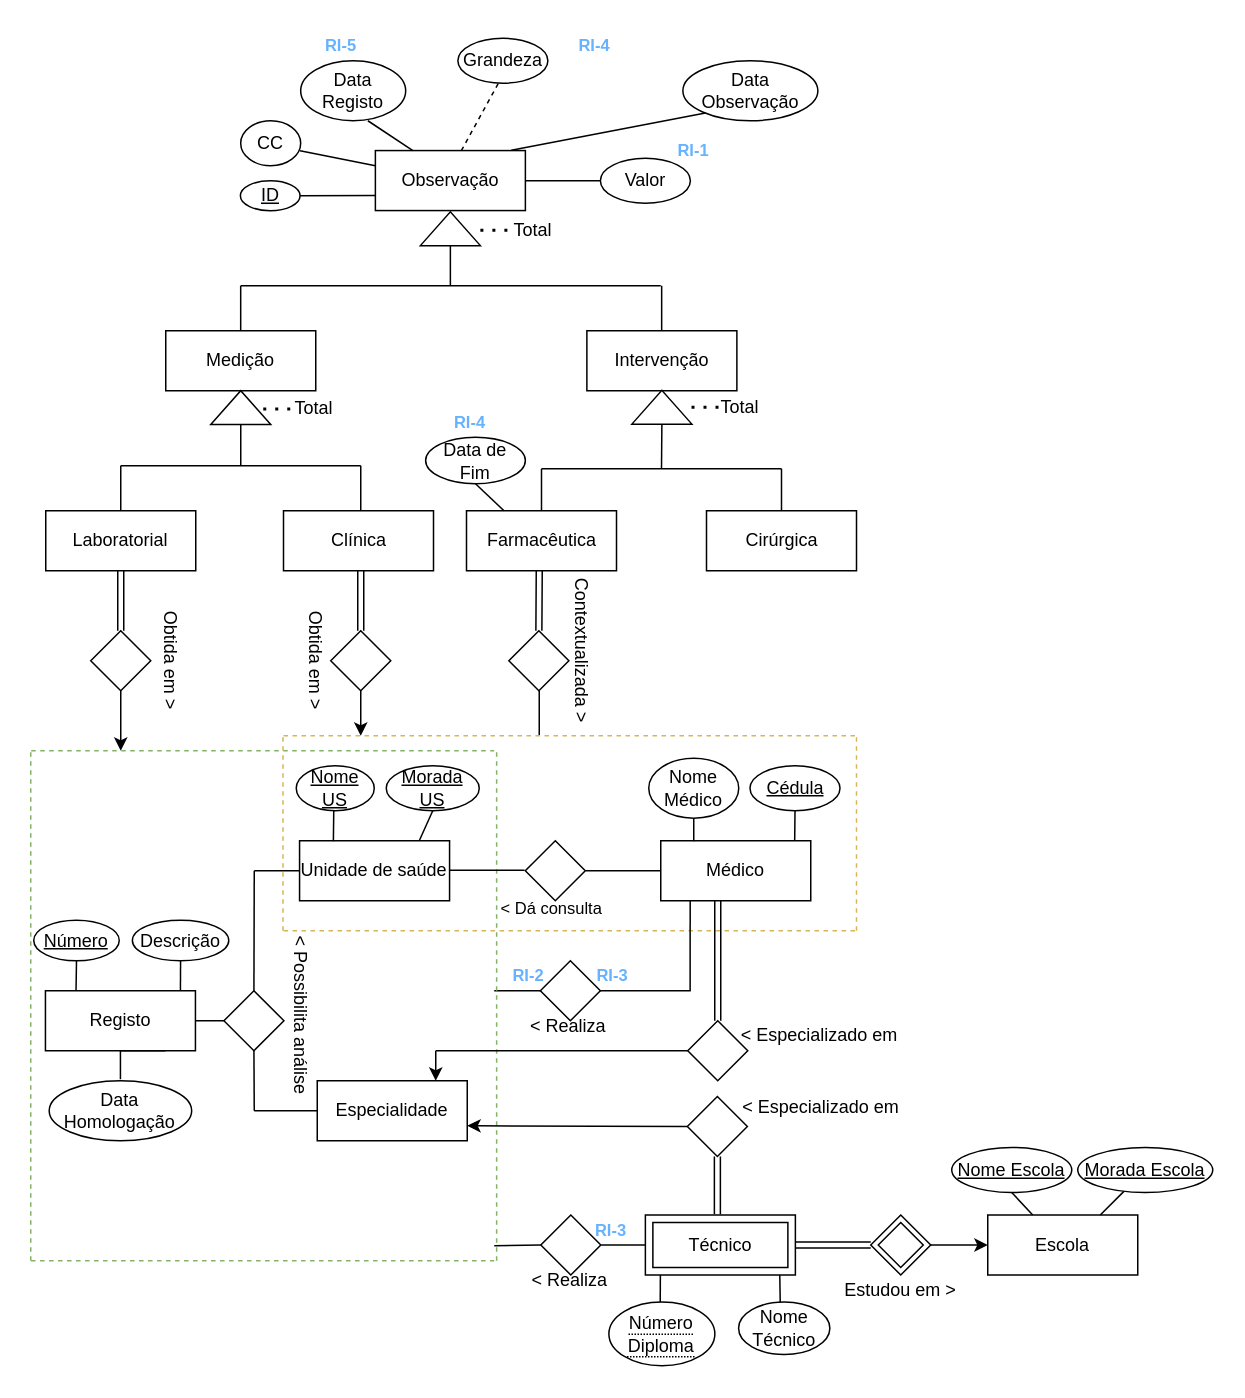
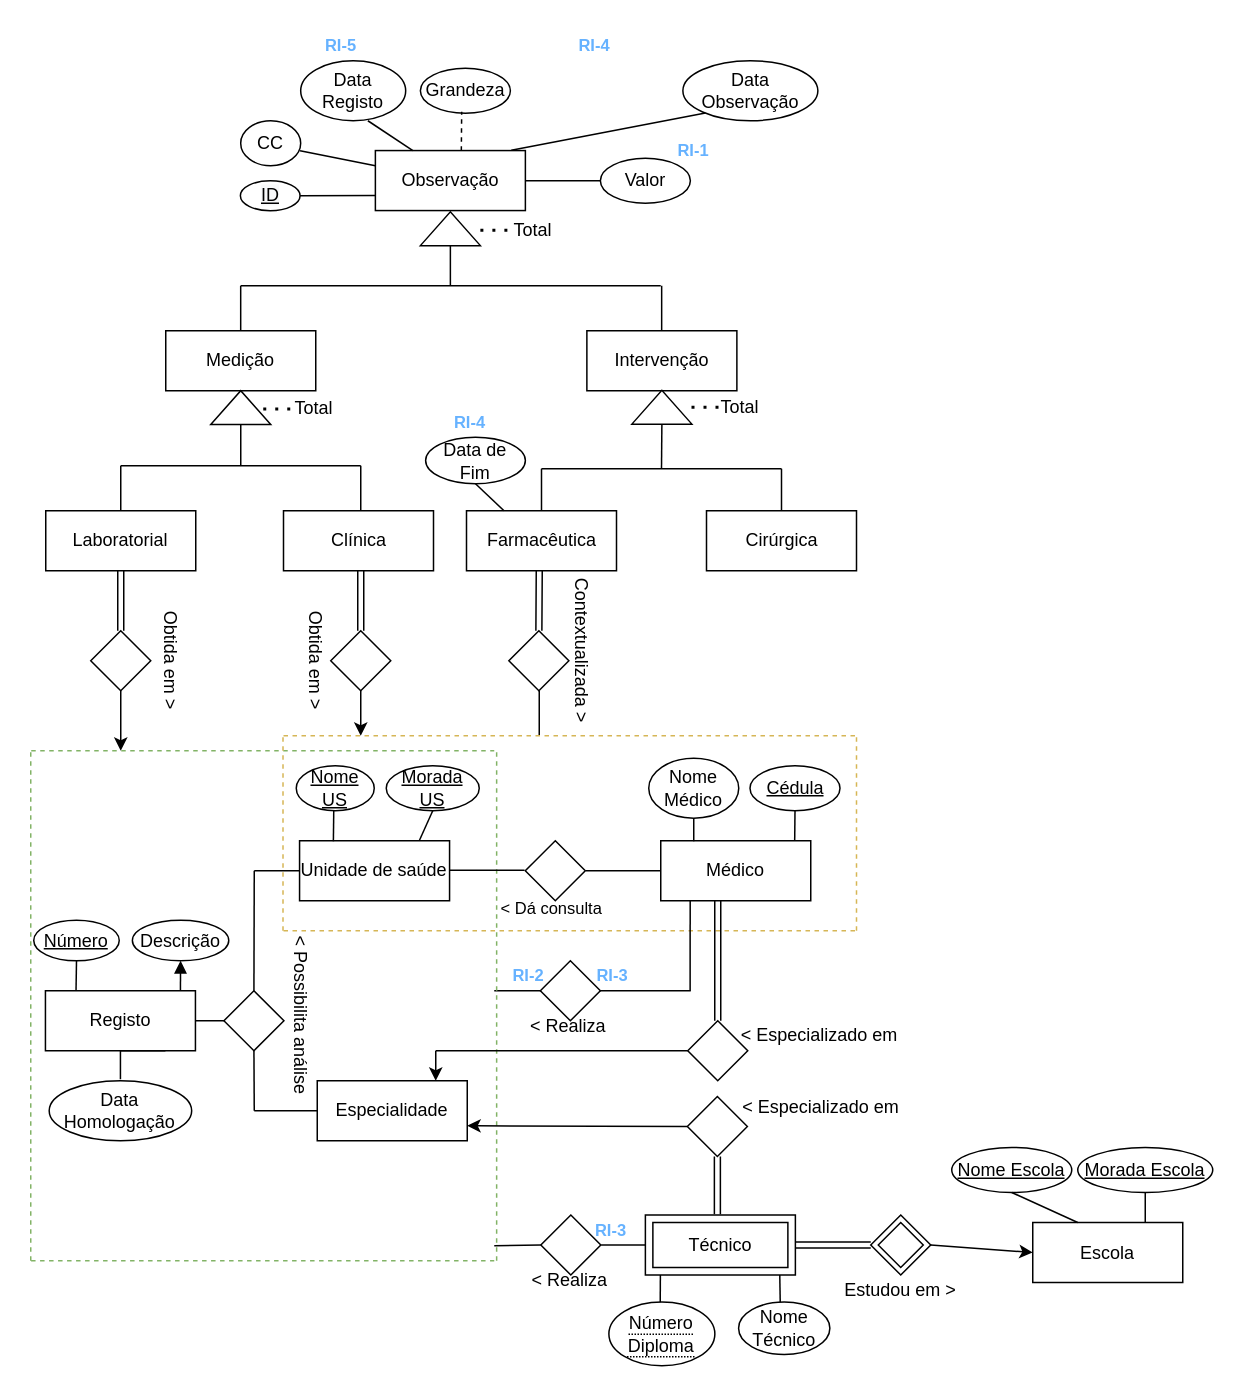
- <mxCell id="49" value="Grandeza" style="ellipse;whiteSpace=wrap;html=1;align=center;" vertex="1" parent="1"><mxGeometry x="304.75" y="25" width="60" height="30" as="geometry" /></mxCell>
+ <mxCell id="49" value="Grandeza" style="ellipse;whiteSpace=wrap;html=1;align=center;" vertex="1" parent="1"><mxGeometry x="279.75" y="45" width="60" height="30" as="geometry" /></mxCell>
- <mxCell id="81" value="" style="endArrow=none;html=1;rounded=0;exitX=0.9;exitY=-0.008;exitDx=0;exitDy=0;entryX=0.5;entryY=1;entryDx=0;entryDy=0;exitPerimeter=0;" edge="1" parent="1" source="40" target="78"><mxGeometry relative="1" as="geometry"><mxPoint x="81.04" y="645.2" as="sourcePoint" /><mxPoint x="111.04" y="645" as="targetPoint" /></mxGeometry></mxCell>
+ <mxCell id="81" value="" style="endArrow=block;html=1;rounded=0;exitX=0.9;exitY=-0.008;exitDx=0;exitDy=0;entryX=0.5;entryY=1;entryDx=0;entryDy=0;exitPerimeter=0;" edge="1" parent="1" source="40" target="78"><mxGeometry relative="1" as="geometry"><mxPoint x="81.04" y="645.2" as="sourcePoint" /><mxPoint x="111.04" y="645" as="targetPoint" /></mxGeometry></mxCell>
- <mxCell id="31" value="Escola" style="rounded=0;whiteSpace=wrap;html=1;" vertex="1" parent="1"><mxGeometry x="658" y="809.5" width="100" height="40" as="geometry" /></mxCell>
+ <mxCell id="31" value="Escola" style="rounded=0;whiteSpace=wrap;html=1;" vertex="1" parent="1"><mxGeometry x="688" y="814.5" width="100" height="40" as="geometry" /></mxCell>
